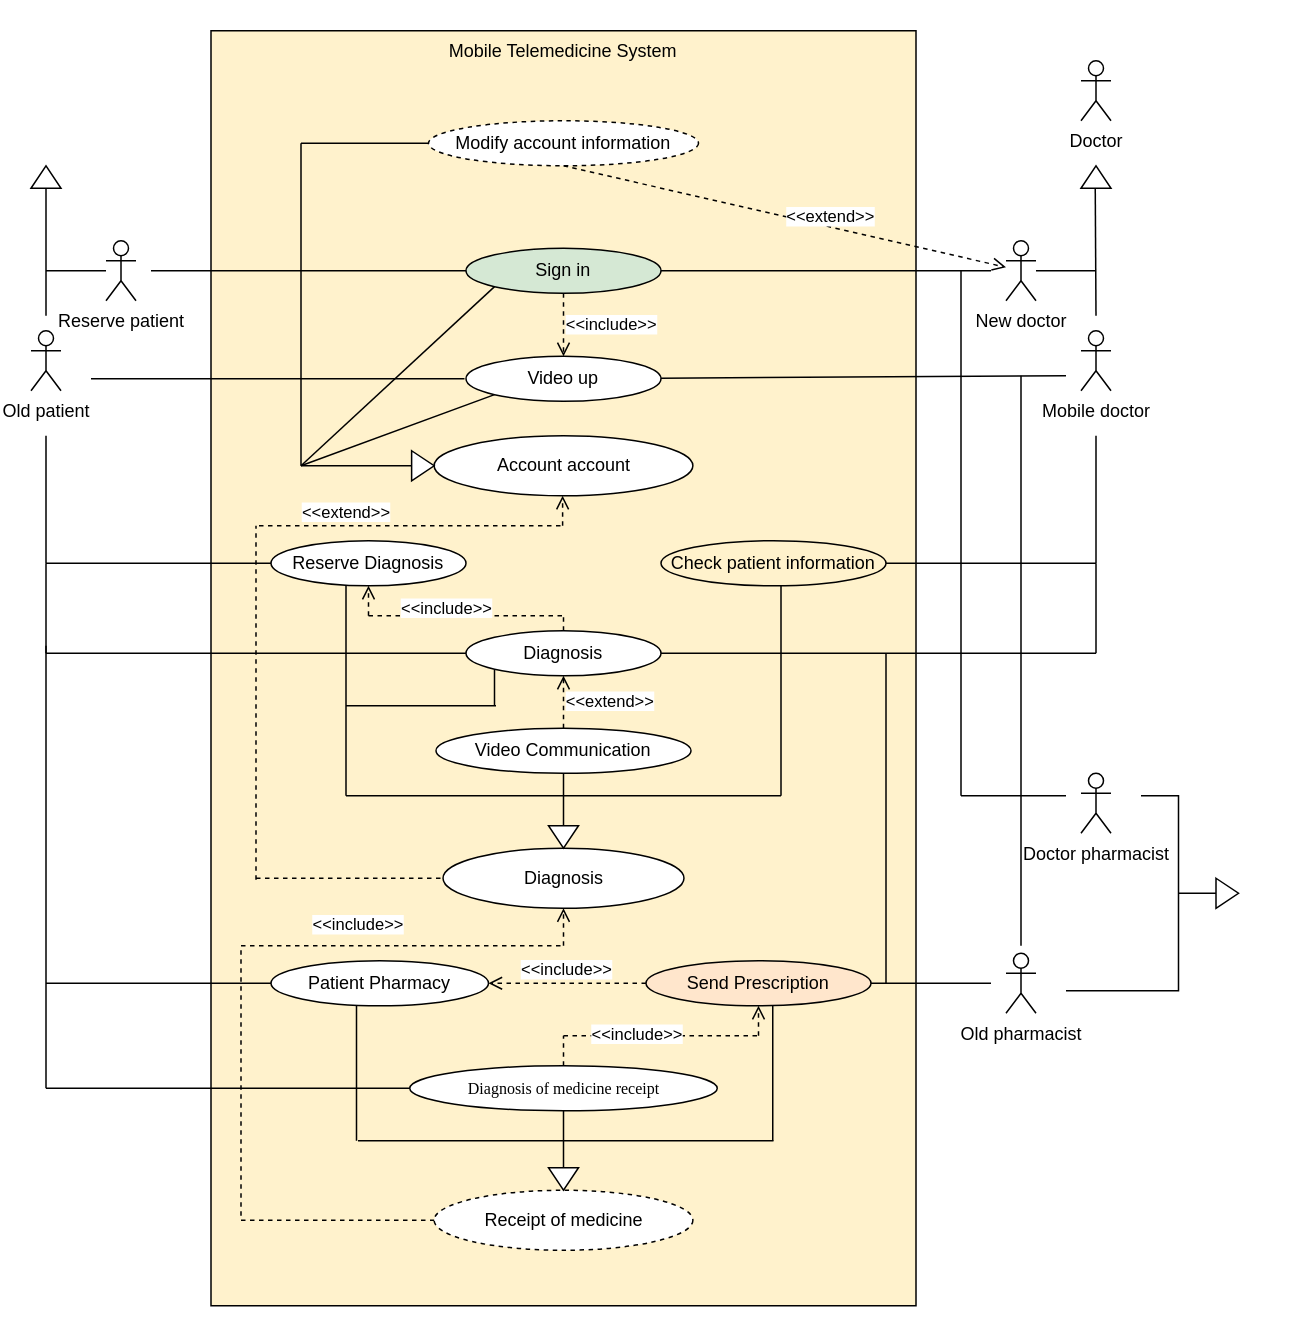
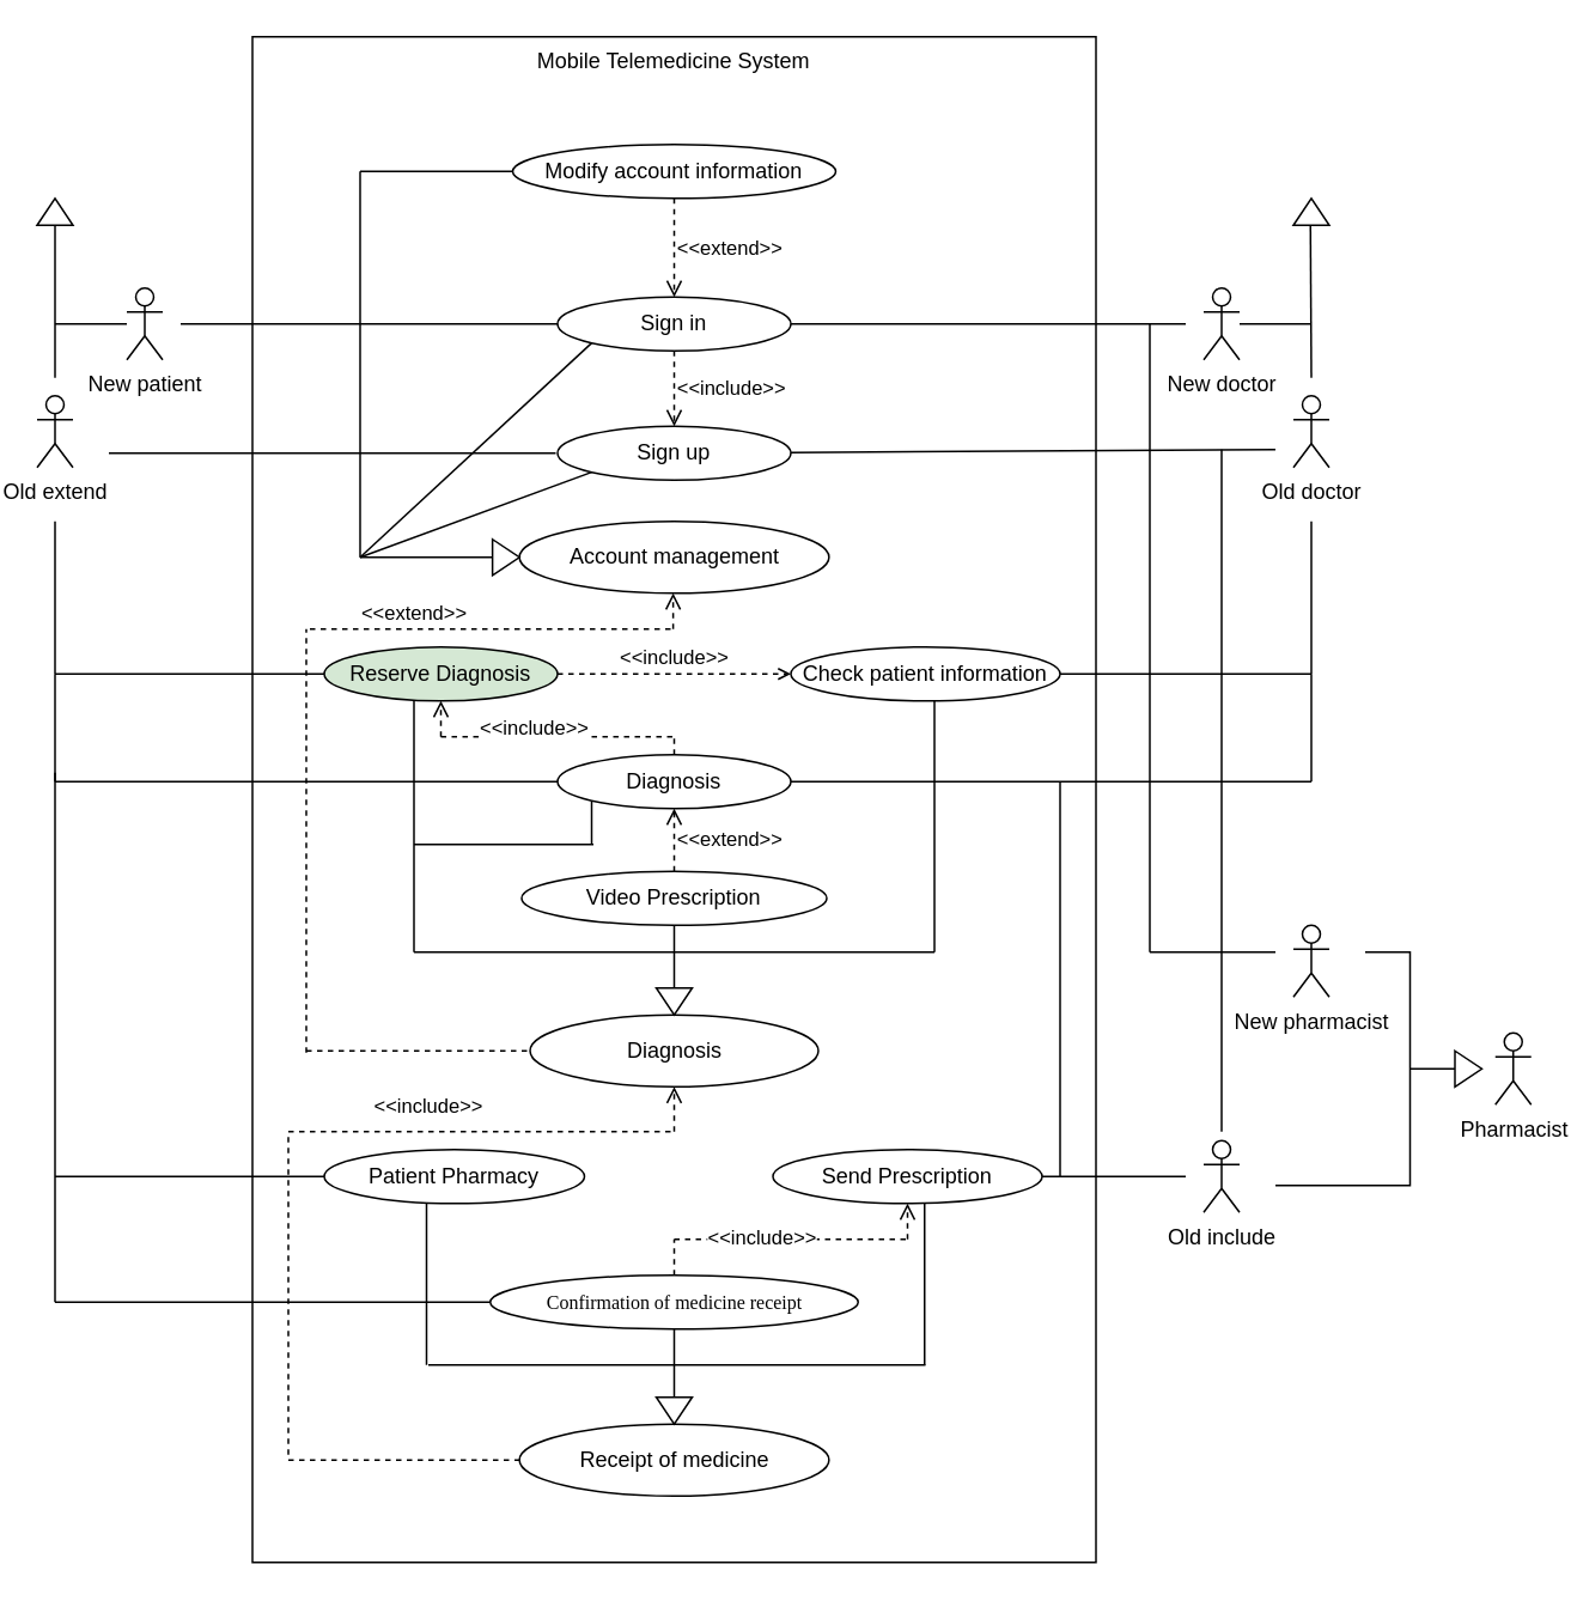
- <mxCell id="2" value="Mobile Telemedicine System" style="rounded=0;whiteSpace=wrap;html=1;align=center;verticalAlign=top;fillColor=#fff2cc;" vertex="1" parent="1"><mxGeometry x="140" y="20" width="470" height="850" as="geometry" /></mxCell>
+ <mxCell id="2" value="Mobile Telemedicine System" style="rounded=0;whiteSpace=wrap;html=1;align=center;verticalAlign=top;" vertex="1" parent="1"><mxGeometry x="140" y="20" width="470" height="850" as="geometry" /></mxCell>
- <mxCell id="7" value="Doctor" style="shape=umlActor;verticalLabelPosition=bottom;verticalAlign=top;html=1;outlineConnect=0;align=center;" vertex="1" parent="1"><mxGeometry x="720" y="40" width="20" height="40" as="geometry" /></mxCell>
- <mxCell id="3" value="Modify account information" style="ellipse;whiteSpace=wrap;html=1;align=center;dashed=1;" vertex="1" parent="1"><mxGeometry x="285" y="80" width="180" height="30" as="geometry" /></mxCell>
+ <mxCell id="3" value="Modify account information" style="ellipse;whiteSpace=wrap;html=1;align=center;" vertex="1" parent="1"><mxGeometry x="285" y="80" width="180" height="30" as="geometry" /></mxCell>
- <mxCell id="21" value="&amp;lt;&amp;lt;extend&amp;gt;&amp;gt;" style="endArrow=open;endSize=7;dashed=1;html=1;exitX=0.5;exitY=1;exitDx=0;exitDy=0;align=left;" edge="1" parent="1" source="3" target="6"><mxGeometry width="160" relative="1" as="geometry"><mxPoint x="270" y="340" as="sourcePoint" /><mxPoint x="430" y="340" as="targetPoint" /></mxGeometry></mxCell>
+ <mxCell id="21" value="&amp;lt;&amp;lt;extend&amp;gt;&amp;gt;" style="endArrow=open;endSize=7;dashed=1;html=1;exitX=0.5;exitY=1;exitDx=0;exitDy=0;entryX=0.5;entryY=0;entryDx=0;entryDy=0;align=left;" edge="1" parent="1" source="3" target="11"><mxGeometry width="160" relative="1" as="geometry"><mxPoint x="270" y="340" as="sourcePoint" /><mxPoint x="430" y="340" as="targetPoint" /></mxGeometry></mxCell>
- <mxCell id="11" value="Sign in" style="ellipse;whiteSpace=wrap;html=1;align=center;fillColor=#d5e8d4;" vertex="1" parent="1"><mxGeometry x="310" y="165" width="130" height="30" as="geometry" /></mxCell>
+ <mxCell id="11" value="Sign in" style="ellipse;whiteSpace=wrap;html=1;align=center;" vertex="1" parent="1"><mxGeometry x="310" y="165" width="130" height="30" as="geometry" /></mxCell>
- <mxCell id="4" value="Reserve patient" style="shape=umlActor;verticalLabelPosition=bottom;verticalAlign=top;html=1;outlineConnect=0;align=center;" vertex="1" parent="1"><mxGeometry x="70" y="160" width="20" height="40" as="geometry" /></mxCell>
+ <mxCell id="4" value="New patient" style="shape=umlActor;verticalLabelPosition=bottom;verticalAlign=top;html=1;outlineConnect=0;align=center;" vertex="1" parent="1"><mxGeometry x="70" y="160" width="20" height="40" as="geometry" /></mxCell>
- <mxCell id="12" value="Video up" style="ellipse;whiteSpace=wrap;html=1;align=center;" vertex="1" parent="1"><mxGeometry x="310" y="237" width="130" height="30" as="geometry" /></mxCell>
+ <mxCell id="12" value="Sign up" style="ellipse;whiteSpace=wrap;html=1;align=center;" vertex="1" parent="1"><mxGeometry x="310" y="237" width="130" height="30" as="geometry" /></mxCell>
- <mxCell id="61" value="Old patient" style="shape=umlActor;verticalLabelPosition=bottom;verticalAlign=top;html=1;outlineConnect=0;align=center;" vertex="1" parent="1"><mxGeometry x="20" y="220" width="20" height="40" as="geometry" /></mxCell>
+ <mxCell id="61" value="Old extend" style="shape=umlActor;verticalLabelPosition=bottom;verticalAlign=top;html=1;outlineConnect=0;align=center;" vertex="1" parent="1"><mxGeometry x="20" y="220" width="20" height="40" as="geometry" /></mxCell>
- <mxCell id="5" value="Mobile doctor" style="shape=umlActor;verticalLabelPosition=bottom;verticalAlign=top;html=1;outlineConnect=0;align=center;" vertex="1" parent="1"><mxGeometry x="720" y="220" width="20" height="40" as="geometry" /></mxCell>
+ <mxCell id="5" value="Old doctor" style="shape=umlActor;verticalLabelPosition=bottom;verticalAlign=top;html=1;outlineConnect=0;align=center;" vertex="1" parent="1"><mxGeometry x="720" y="220" width="20" height="40" as="geometry" /></mxCell>
- <mxCell id="57" value="Account account" style="ellipse;whiteSpace=wrap;html=1;align=center;" vertex="1" parent="1"><mxGeometry x="288.75" y="290" width="172.5" height="40" as="geometry" /></mxCell>
+ <mxCell id="57" value="Account management" style="ellipse;whiteSpace=wrap;html=1;align=center;" vertex="1" parent="1"><mxGeometry x="288.75" y="290" width="172.5" height="40" as="geometry" /></mxCell>
- <mxCell id="23" value="Reserve Diagnosis" style="ellipse;whiteSpace=wrap;html=1;align=center;" vertex="1" parent="1"><mxGeometry x="180" y="360" width="130" height="30" as="geometry" /></mxCell>
+ <mxCell id="23" value="Reserve Diagnosis" style="ellipse;whiteSpace=wrap;html=1;align=center;fillColor=#d5e8d4;" vertex="1" parent="1"><mxGeometry x="180" y="360" width="130" height="30" as="geometry" /></mxCell>
+ <mxCell id="29" value="&amp;lt;&amp;lt;include&amp;gt;&amp;gt;" style="endArrow=open;endSize=5;dashed=1;html=1;align=center;exitX=1;exitY=0.5;exitDx=0;exitDy=0;entryX=0;entryY=0.5;entryDx=0;entryDy=0;verticalAlign=bottom;strokeWidth=1;" edge="1" parent="1" source="23" target="24"><mxGeometry width="160" relative="1" as="geometry"><mxPoint x="270" y="330" as="sourcePoint" /><mxPoint x="430" y="330" as="targetPoint" /></mxGeometry></mxCell>
- <mxCell id="24" value="Check patient information" style="ellipse;whiteSpace=wrap;html=1;align=center;fillColor=#fff2cc;" vertex="1" parent="1"><mxGeometry x="440" y="360" width="150" height="30" as="geometry" /></mxCell>
+ <mxCell id="24" value="Check patient information" style="ellipse;whiteSpace=wrap;html=1;align=center;" vertex="1" parent="1"><mxGeometry x="440" y="360" width="150" height="30" as="geometry" /></mxCell>
- <mxCell id="32" value="Video Communication" style="ellipse;whiteSpace=wrap;html=1;align=center;" vertex="1" parent="1"><mxGeometry x="290" y="485" width="170" height="30" as="geometry" /></mxCell>
+ <mxCell id="32" value="Video Prescription" style="ellipse;whiteSpace=wrap;html=1;align=center;" vertex="1" parent="1"><mxGeometry x="290" y="485" width="170" height="30" as="geometry" /></mxCell>
- <mxCell id="9" value="Doctor pharmacist" style="shape=umlActor;verticalLabelPosition=bottom;verticalAlign=top;html=1;outlineConnect=0;align=center;" vertex="1" parent="1"><mxGeometry x="720" y="515" width="20" height="40" as="geometry" /></mxCell>
+ <mxCell id="9" value="New pharmacist" style="shape=umlActor;verticalLabelPosition=bottom;verticalAlign=top;html=1;outlineConnect=0;align=center;" vertex="1" parent="1"><mxGeometry x="720" y="515" width="20" height="40" as="geometry" /></mxCell>
+ <mxCell id="10" value="Pharmacist" style="shape=umlActor;verticalLabelPosition=bottom;verticalAlign=top;html=1;outlineConnect=0;align=center;" vertex="1" parent="1"><mxGeometry x="832.5" y="575" width="20" height="40" as="geometry" /></mxCell>
- <mxCell id="43" value="&amp;lt;&amp;lt;include&amp;gt;&amp;gt;" style="endArrow=open;endSize=7;dashed=1;html=1;strokeWidth=1;align=center;entryX=1;entryY=0.5;entryDx=0;entryDy=0;verticalAlign=bottom;exitX=0;exitY=0.5;exitDx=0;exitDy=0;" edge="1" parent="1" source="42" target="41"><mxGeometry width="160" relative="1" as="geometry"><mxPoint x="420" y="595" as="sourcePoint" /><mxPoint x="430" y="600" as="targetPoint" /><Array as="points" /></mxGeometry></mxCell>
- <mxCell id="42" value="Send Prescription" style="ellipse;whiteSpace=wrap;html=1;align=center;fillColor=#ffe6cc;" vertex="1" parent="1"><mxGeometry x="430" y="640" width="150" height="30" as="geometry" /></mxCell>
+ <mxCell id="42" value="Send Prescription" style="ellipse;whiteSpace=wrap;html=1;align=center;" vertex="1" parent="1"><mxGeometry x="430" y="640" width="150" height="30" as="geometry" /></mxCell>
- <mxCell id="8" value="Old pharmacist" style="shape=umlActor;verticalLabelPosition=bottom;verticalAlign=top;html=1;outlineConnect=0;align=center;" vertex="1" parent="1"><mxGeometry x="670" y="635" width="20" height="40" as="geometry" /></mxCell>
+ <mxCell id="8" value="Old include" style="shape=umlActor;verticalLabelPosition=bottom;verticalAlign=top;html=1;outlineConnect=0;align=center;" vertex="1" parent="1"><mxGeometry x="670" y="635" width="20" height="40" as="geometry" /></mxCell>
- <mxCell id="44" value="&lt;span lang=&quot;EN-US&quot; style=&quot;font-size: 8.0pt ; font-family: &amp;#34;맑은 고딕&amp;#34;&quot;&gt;Diagnosis of medicine receipt&lt;/span&gt;" style="ellipse;whiteSpace=wrap;html=1;align=center;" vertex="1" parent="1"><mxGeometry x="272.5" y="710" width="205" height="30" as="geometry" /></mxCell>
+ <mxCell id="44" value="&lt;span lang=&quot;EN-US&quot; style=&quot;font-size: 8.0pt ; font-family: &amp;#34;맑은 고딕&amp;#34;&quot;&gt;Confirmation of medicine receipt&lt;/span&gt;" style="ellipse;whiteSpace=wrap;html=1;align=center;" vertex="1" parent="1"><mxGeometry x="272.5" y="710" width="205" height="30" as="geometry" /></mxCell>
- <mxCell id="59" value="Receipt of medicine" style="ellipse;whiteSpace=wrap;html=1;align=center;dashed=1;" vertex="1" parent="1"><mxGeometry x="288.75" y="793" width="172.5" height="40" as="geometry" /></mxCell>
+ <mxCell id="59" value="Receipt of medicine" style="ellipse;whiteSpace=wrap;html=1;align=center;" vertex="1" parent="1"><mxGeometry x="288.75" y="793" width="172.5" height="40" as="geometry" /></mxCell>
